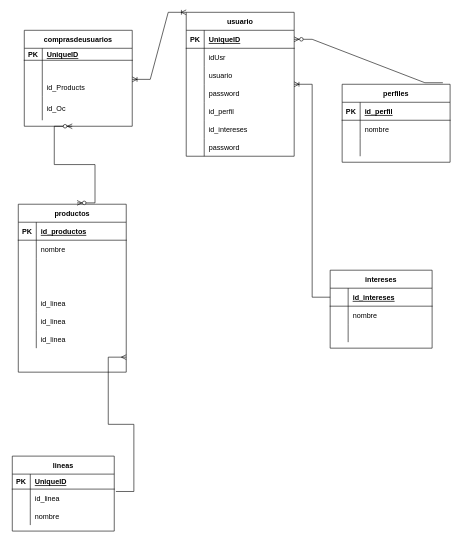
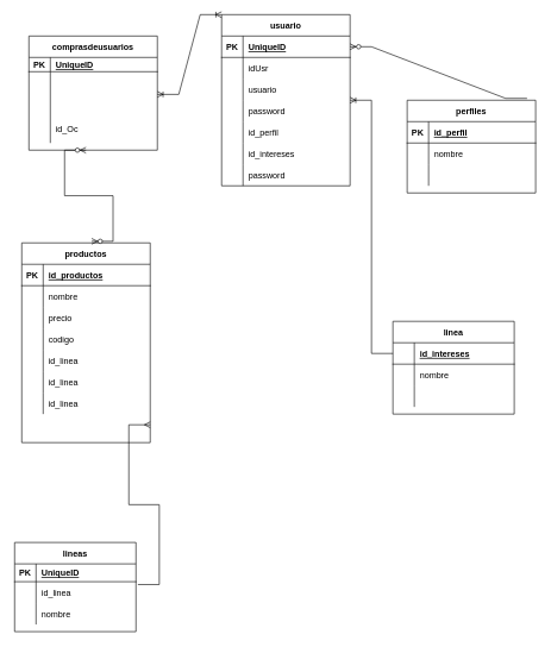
- <mxCell id="10" value="id_Products" style="shape=partialRectangle;connectable=0;fillColor=none;top=0;left=0;bottom=0;right=0;align=left;spacingLeft=6;overflow=hidden;" parent="8" vertex="1"><mxGeometry x="30" width="150" height="30" as="geometry"><mxRectangle width="150" height="30" as="alternateBounds" /></mxGeometry></mxCell>
+ <mxCell id="65" value="precio" style="shape=partialRectangle;connectable=0;fillColor=none;top=0;left=0;bottom=0;right=0;align=left;spacingLeft=6;overflow=hidden;" parent="63" vertex="1"><mxGeometry x="30" width="150" height="30" as="geometry"><mxRectangle width="150" height="30" as="alternateBounds" /></mxGeometry></mxCell>
- <mxCell id="46" value="intereses" style="shape=table;startSize=30;container=1;collapsible=1;childLayout=tableLayout;fixedRows=1;rowLines=0;fontStyle=1;align=center;resizeLast=1;" parent="1" vertex="1"><mxGeometry x="550" y="450" width="170" height="130" as="geometry" /></mxCell>
+ <mxCell id="46" value="linea" style="shape=table;startSize=30;container=1;collapsible=1;childLayout=tableLayout;fixedRows=1;rowLines=0;fontStyle=1;align=center;resizeLast=1;" parent="1" vertex="1"><mxGeometry x="550" y="450" width="170" height="130" as="geometry" /></mxCell>
+ <mxCell id="68" value="codigo" style="shape=partialRectangle;connectable=0;fillColor=none;top=0;left=0;bottom=0;right=0;align=left;spacingLeft=6;overflow=hidden;" parent="66" vertex="1"><mxGeometry x="30" width="150" height="30" as="geometry"><mxRectangle width="150" height="30" as="alternateBounds" /></mxGeometry></mxCell>
